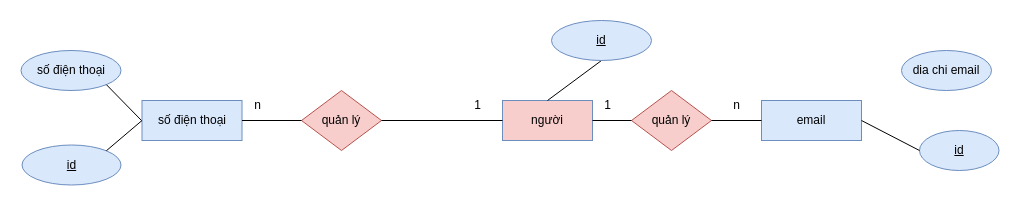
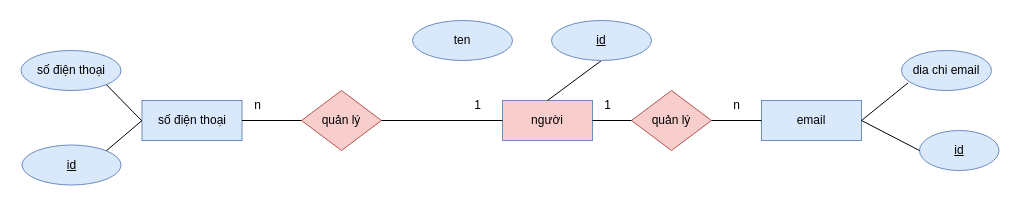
+ <mxCell id="5" value="ten" style="ellipse;whiteSpace=wrap;html=1;align=center;fillColor=#dae8fc;strokeColor=#6c8ebf;" parent="1" vertex="1"><mxGeometry x="412" y="20" width="100" height="40" as="geometry" /></mxCell>
+ <mxCell id="10" value="" style="endArrow=none;html=1;rounded=0;exitX=0.073;exitY=0.81;exitDx=0;exitDy=0;entryX=1;entryY=0.5;entryDx=0;entryDy=0;exitPerimeter=0;" parent="1" source="9" target="8" edge="1"><mxGeometry width="50" height="50" relative="1" as="geometry"><mxPoint x="801.5" y="210" as="sourcePoint" /><mxPoint x="791.5" y="160" as="targetPoint" /></mxGeometry></mxCell>
